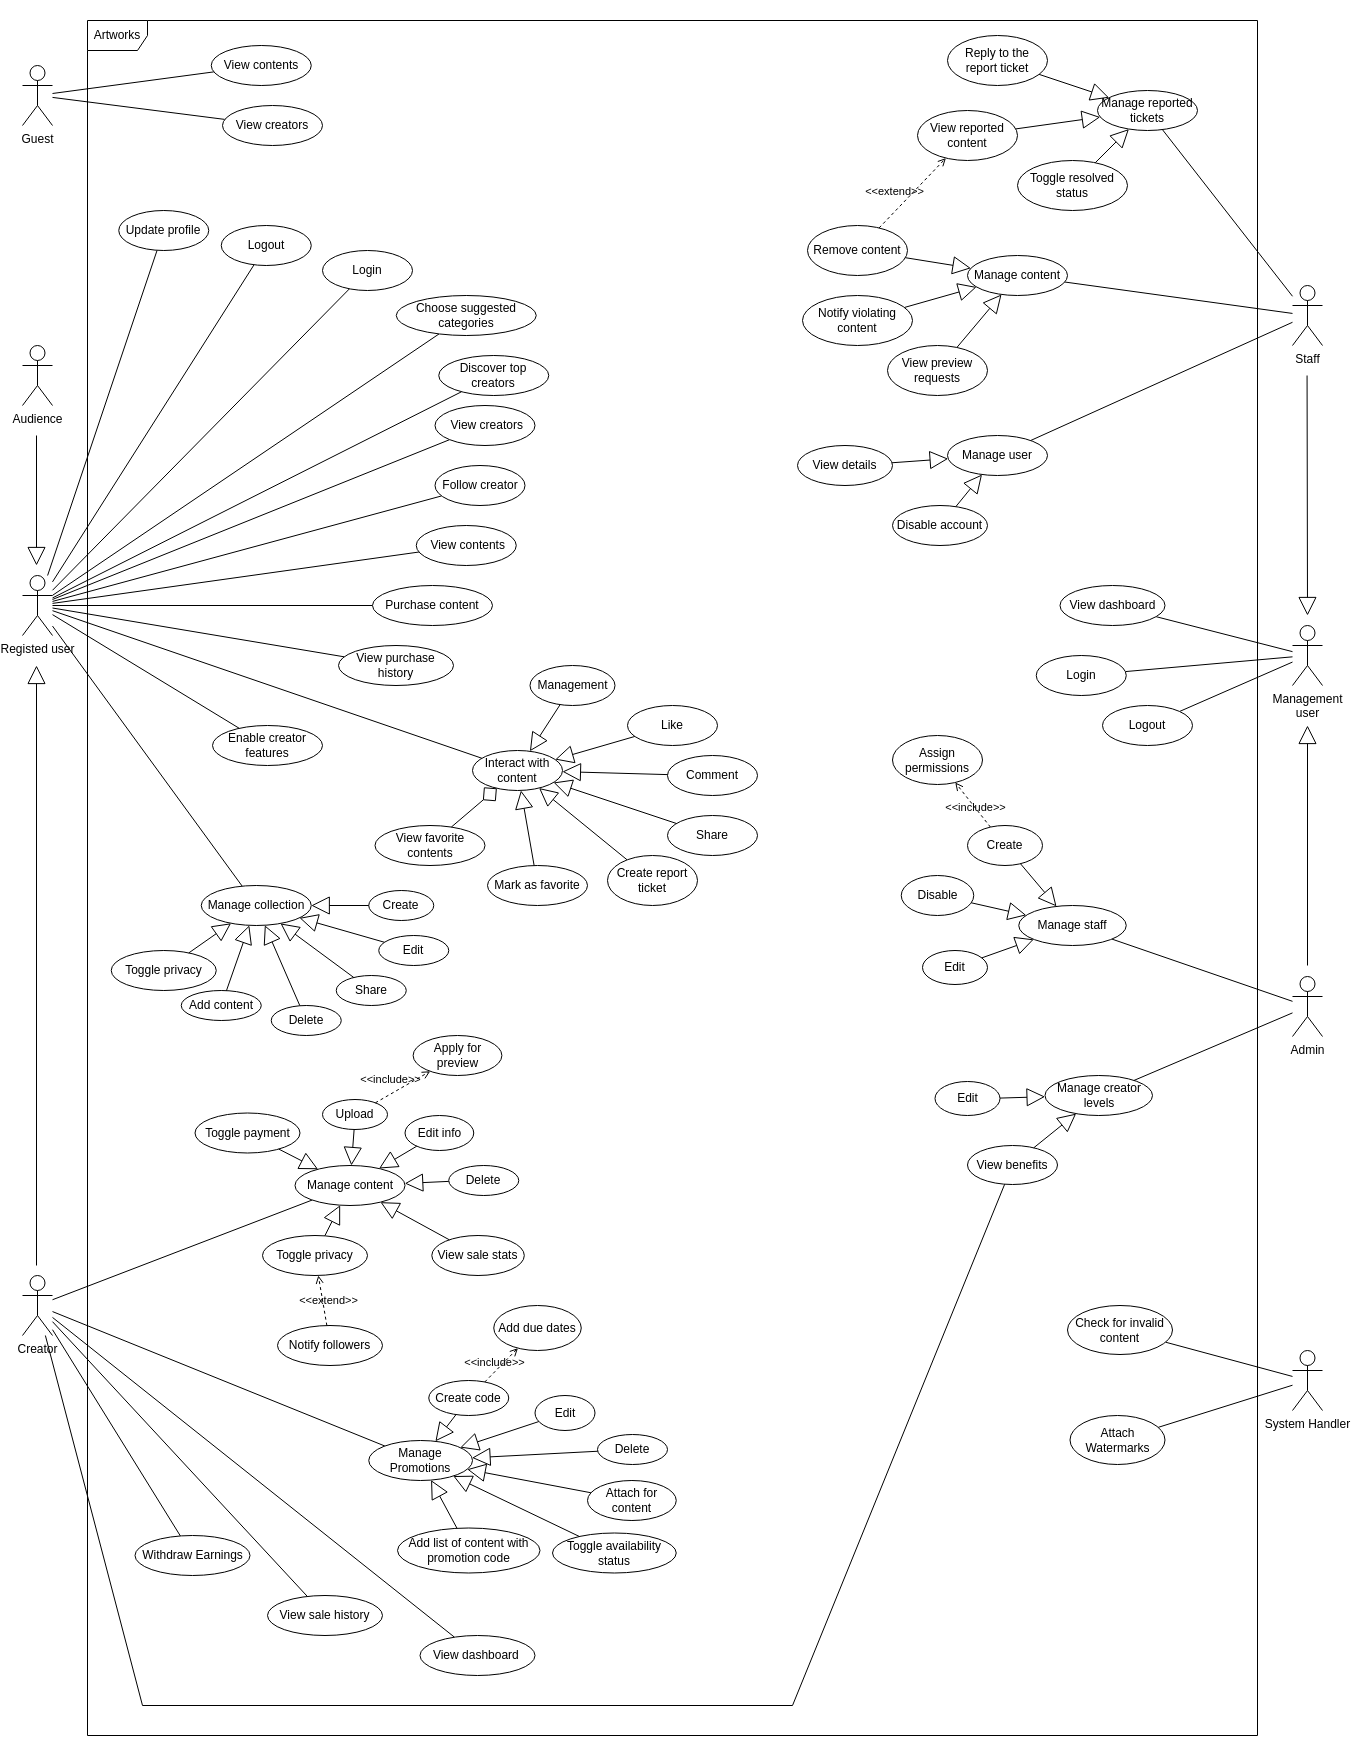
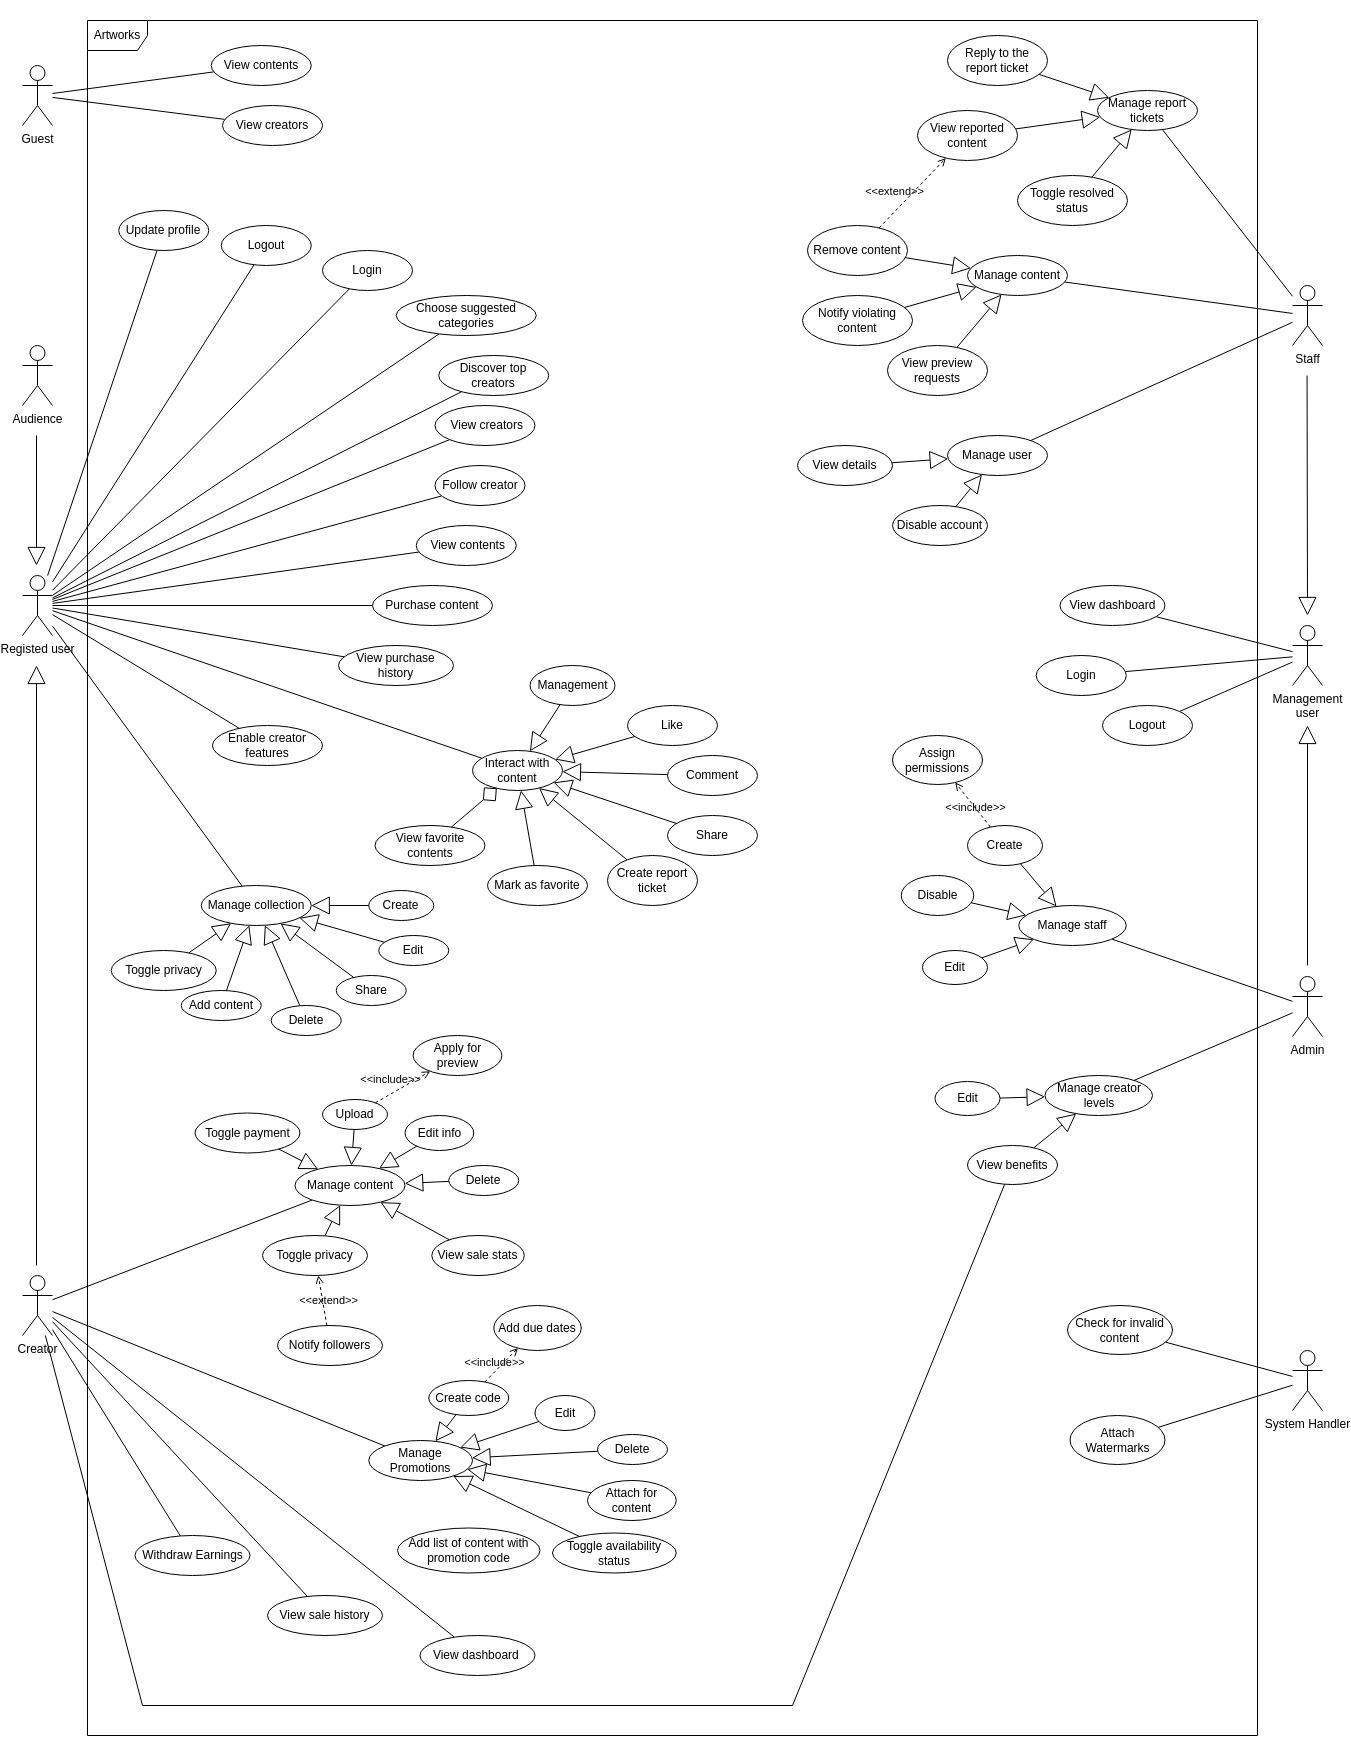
- <mxCell id="115" value="Manage reported tickets" style="ellipse;whiteSpace=wrap;html=1;" parent="1" vertex="1"><mxGeometry x="1095" y="90" width="100" height="40" as="geometry" /></mxCell>
+ <mxCell id="115" value="Manage report tickets" style="ellipse;whiteSpace=wrap;html=1;" parent="1" vertex="1"><mxGeometry x="1095" y="90" width="100" height="40" as="geometry" /></mxCell>
- <mxCell id="122" value="Toggle resolved status" style="ellipse;whiteSpace=wrap;html=1;" parent="1" vertex="1"><mxGeometry x="1015" y="160" width="110" height="50" as="geometry" /></mxCell>
+ <mxCell id="122" value="Toggle resolved status" style="ellipse;whiteSpace=wrap;html=1;" parent="1" vertex="1"><mxGeometry x="1015" y="175" width="110" height="50" as="geometry" /></mxCell>
- <mxCell id="105" value="" style="endArrow=block;endSize=16;endFill=0;html=1;rounded=0;" parent="1" source="104" target="93" edge="1"><mxGeometry width="160" relative="1" as="geometry"><mxPoint x="672.75" y="1560" as="sourcePoint" /><mxPoint x="696.75" y="1520" as="targetPoint" /></mxGeometry></mxCell>
